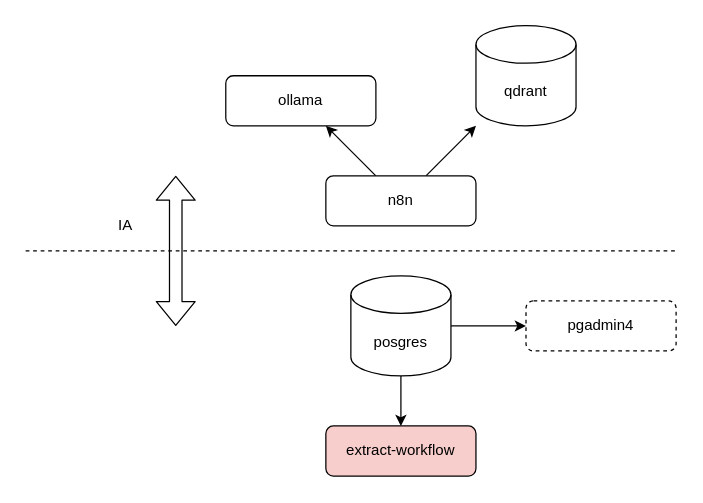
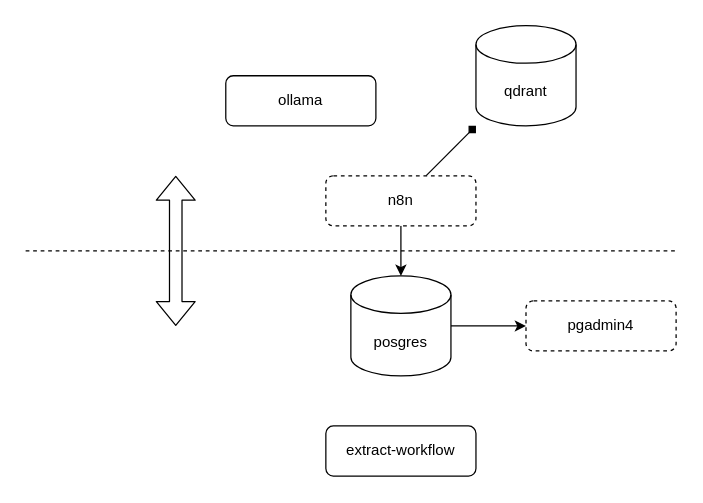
- <mxCell id="8" style="edgeStyle=none;html=1;" edge="1" parent="1" source="9" target="11"><mxGeometry relative="1" as="geometry"><mxPoint x="328" y="110" as="targetPoint" /></mxGeometry></mxCell>
+ <mxCell id="8" style="edgeStyle=none;html=1;endArrow=diamond;" edge="1" parent="1" source="9" target="11"><mxGeometry relative="1" as="geometry"><mxPoint x="328" y="110" as="targetPoint" /></mxGeometry></mxCell>
- <mxCell id="7" style="edgeStyle=none;html=1;" edge="1" parent="1" source="9" target="2"><mxGeometry relative="1" as="geometry" /></mxCell>
- <mxCell id="9" value="n8n" style="rounded=1;whiteSpace=wrap;html=1;" vertex="1" parent="1"><mxGeometry x="260" y="140" width="120" height="40" as="geometry" /></mxCell>
+ <mxCell id="9" value="n8n" style="rounded=1;whiteSpace=wrap;html=1;dashed=1;" vertex="1" parent="1"><mxGeometry x="260" y="140" width="120" height="40" as="geometry" /></mxCell>
- <mxCell id="15" value="IA" style="text;html=1;align=center;verticalAlign=middle;whiteSpace=wrap;rounded=0;" vertex="1" parent="1"><mxGeometry x="60" y="160" width="80" height="40" as="geometry" /></mxCell>
+ <mxCell id="6" style="edgeStyle=none;html=1;" edge="1" parent="1" source="9" target="5"><mxGeometry relative="1" as="geometry" /></mxCell>
- <mxCell id="3" style="edgeStyle=none;html=1;" edge="1" parent="1" source="5" target="10"><mxGeometry relative="1" as="geometry" /></mxCell>
- <mxCell id="10" value="extract-workflow" style="rounded=1;whiteSpace=wrap;html=1;fillColor=#f8cecc;" vertex="1" parent="1"><mxGeometry x="260" y="340" width="120" height="40" as="geometry" /></mxCell>
+ <mxCell id="10" value="extract-workflow" style="rounded=1;whiteSpace=wrap;html=1;" vertex="1" parent="1"><mxGeometry x="260" y="340" width="120" height="40" as="geometry" /></mxCell>
